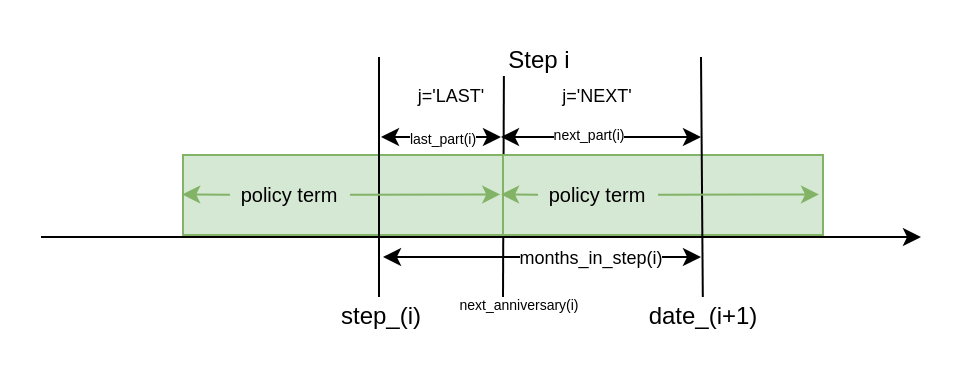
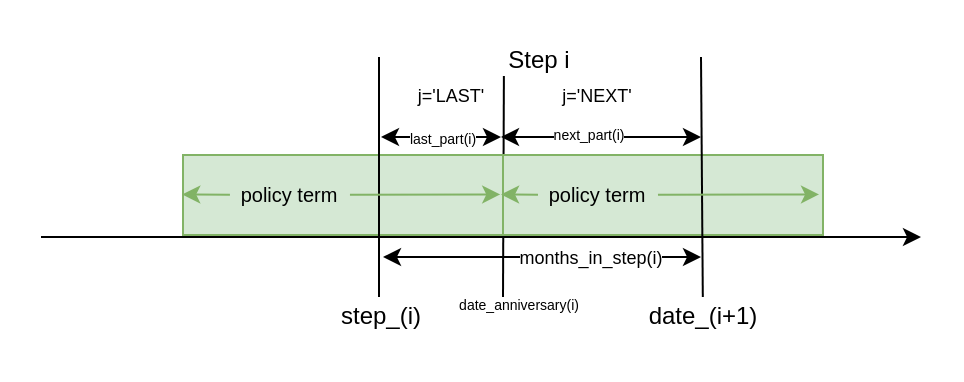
- <mxCell id="18" value="next_anniversary(i)" style="text;html=1;resizable=0;autosize=1;align=center;verticalAlign=middle;points=[];fillColor=none;strokeColor=none;rounded=0;fontSize=7;" vertex="1" parent="1"><mxGeometry x="224.002" y="148.001" width="70" height="10" as="geometry" /></mxCell>
+ <mxCell id="18" value="date_anniversary(i)" style="text;html=1;resizable=0;autosize=1;align=center;verticalAlign=middle;points=[];fillColor=none;strokeColor=none;rounded=0;fontSize=7;" vertex="1" parent="1"><mxGeometry x="224.002" y="148.001" width="70" height="10" as="geometry" /></mxCell>
